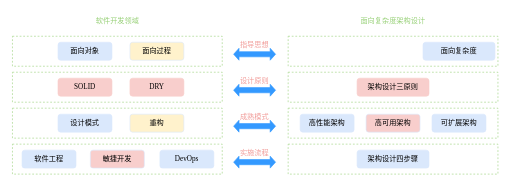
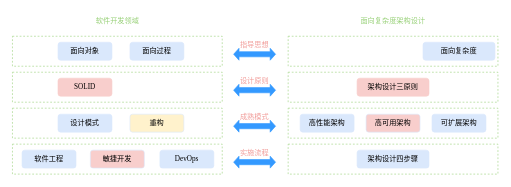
- <mxCell id="4" value="面向过程" style="rounded=1;whiteSpace=wrap;html=1;fontFamily=微软雅黑;fillColor=#fff2cc;strokeColor=#DAE8FC;" vertex="1" parent="1"><mxGeometry x="216" y="70" width="90" height="30" as="geometry" /></mxCell>
+ <mxCell id="4" value="面向过程" style="rounded=1;whiteSpace=wrap;html=1;fontFamily=微软雅黑;fillColor=#dae8fc;strokeColor=#DAE8FC;" vertex="1" parent="1"><mxGeometry x="216" y="70" width="90" height="30" as="geometry" /></mxCell>
- <mxCell id="7" value="DRY" style="rounded=1;whiteSpace=wrap;html=1;fontFamily=微软雅黑;fillColor=#F8CECC;strokeColor=#F8CECC;" vertex="1" parent="1"><mxGeometry x="216" y="130" width="90" height="30" as="geometry" /></mxCell>
